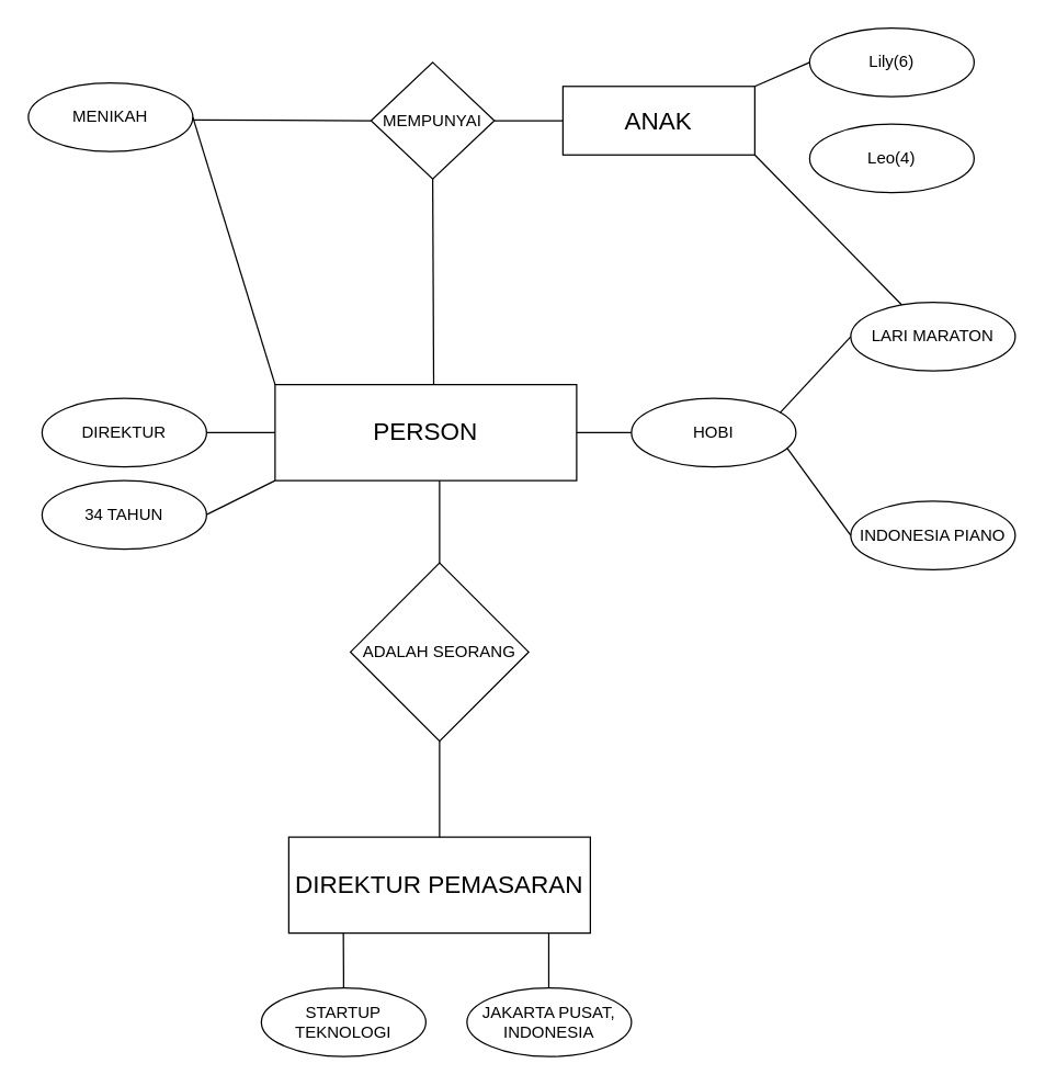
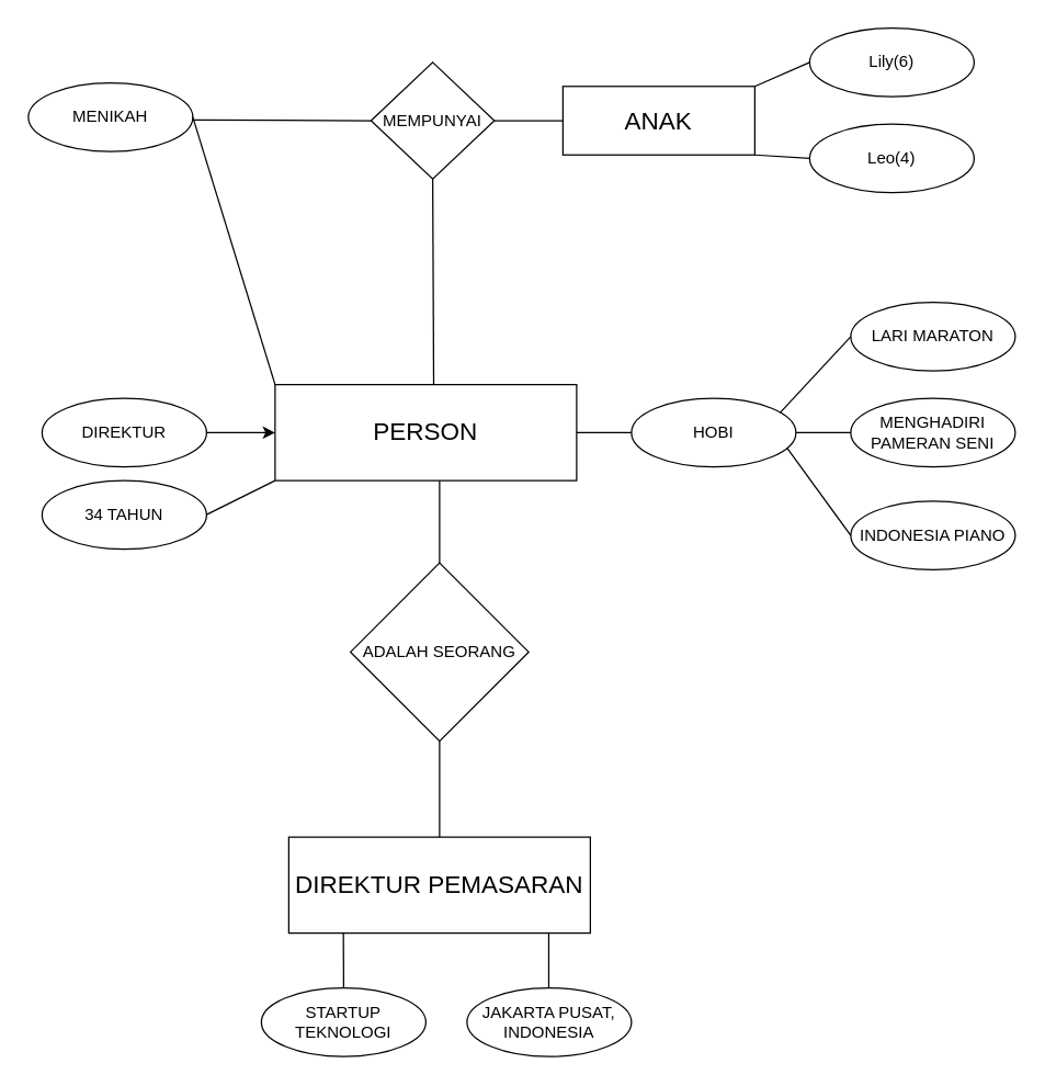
- <mxCell id="32" value="" style="endArrow=none;html=1;rounded=0;exitX=1;exitY=1;exitDx=0;exitDy=0;" parent="1" source="28" target="17" edge="1"><mxGeometry width="50" height="50" relative="1" as="geometry"><mxPoint x="540" y="160" as="sourcePoint" /><mxPoint x="590" y="110" as="targetPoint" /></mxGeometry></mxCell>
+ <mxCell id="32" value="" style="endArrow=none;html=1;rounded=0;entryX=0;entryY=0.5;entryDx=0;entryDy=0;exitX=1;exitY=1;exitDx=0;exitDy=0;" parent="1" source="28" target="31" edge="1"><mxGeometry width="50" height="50" relative="1" as="geometry"><mxPoint x="540" y="160" as="sourcePoint" /><mxPoint x="590" y="110" as="targetPoint" /></mxGeometry></mxCell>
- <mxCell id="5" value="" style="endArrow=none;html=1;rounded=0;entryX=0;entryY=0.5;entryDx=0;entryDy=0;" parent="1" source="3" target="2" edge="1"><mxGeometry width="50" height="50" relative="1" as="geometry"><mxPoint x="150" y="365" as="sourcePoint" /><mxPoint x="220.711" y="315" as="targetPoint" /></mxGeometry></mxCell>
+ <mxCell id="5" value="" style="endArrow=classic;html=1;rounded=0;entryX=0;entryY=0.5;entryDx=0;entryDy=0;" parent="1" source="3" target="2" edge="1"><mxGeometry width="50" height="50" relative="1" as="geometry"><mxPoint x="150" y="365" as="sourcePoint" /><mxPoint x="220.711" y="315" as="targetPoint" /></mxGeometry></mxCell>
+ <mxCell id="21" value="" style="endArrow=none;html=1;rounded=0;entryX=0;entryY=0.5;entryDx=0;entryDy=0;exitX=1;exitY=0.5;exitDx=0;exitDy=0;" parent="1" source="15" target="19" edge="1"><mxGeometry width="50" height="50" relative="1" as="geometry"><mxPoint x="570" y="360" as="sourcePoint" /><mxPoint x="620" y="310" as="targetPoint" /></mxGeometry></mxCell>
+ <mxCell id="19" value="MENGHADIRI PAMERAN SENI" style="ellipse;whiteSpace=wrap;html=1;fillColor=none;" parent="1" vertex="1"><mxGeometry x="620" y="290" width="120" height="50" as="geometry" /></mxCell>
